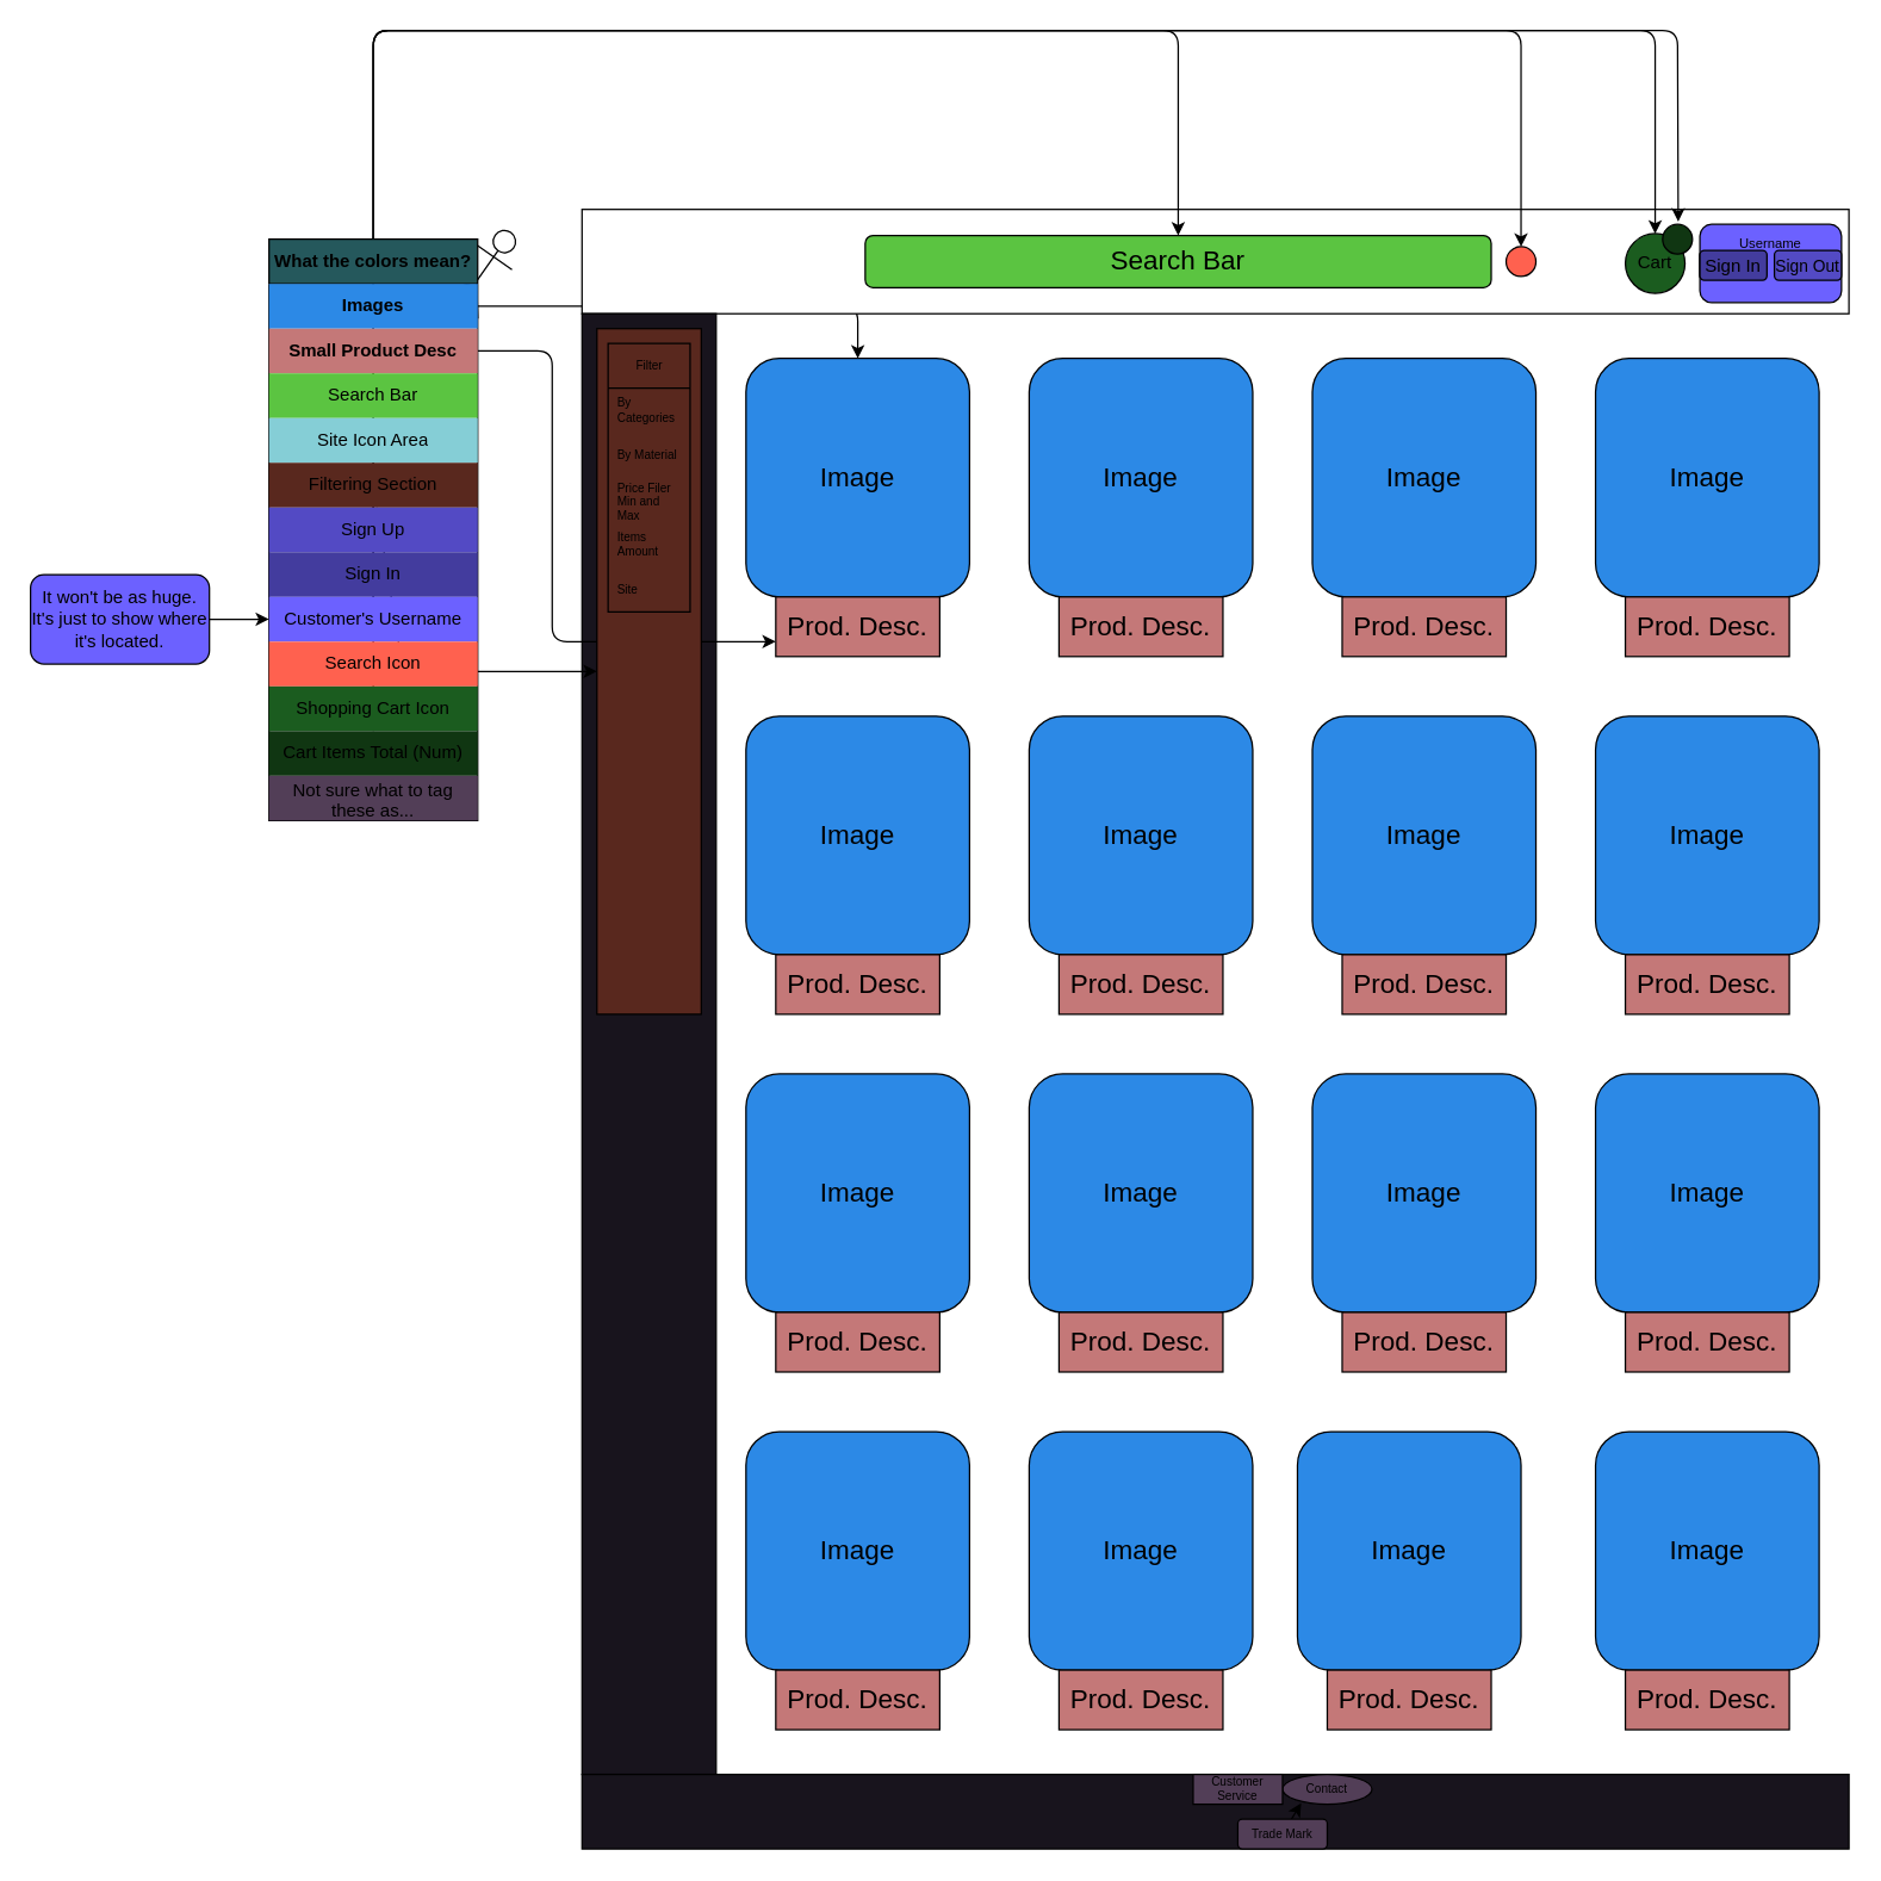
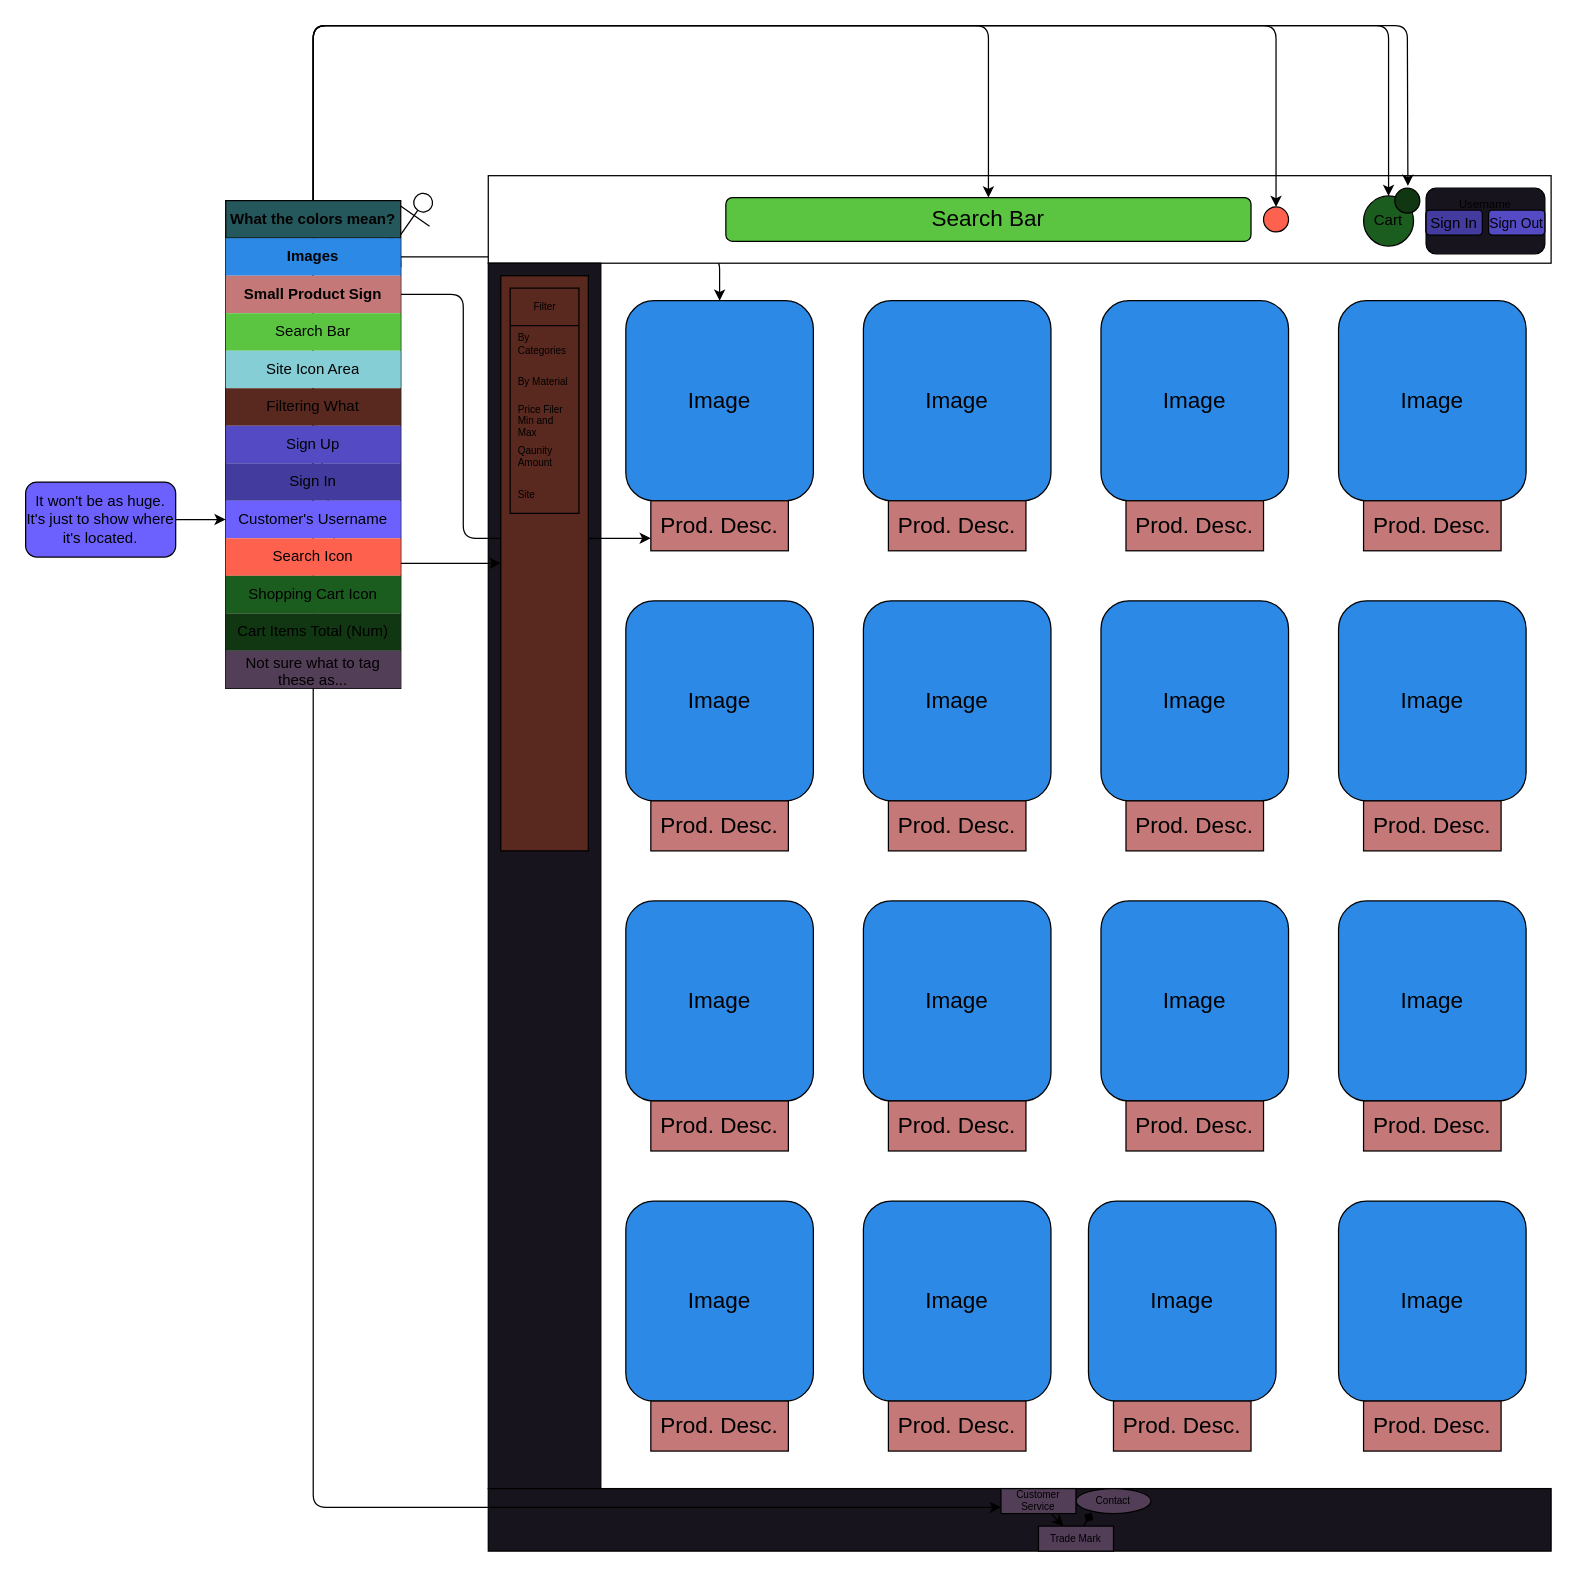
- <mxCell id="61" value="&lt;font style=&quot;font-size: 9px;&quot;&gt;Username&lt;br&gt;&lt;br&gt;&lt;/font&gt;&lt;br&gt;" style="rounded=1;whiteSpace=wrap;html=1;fillColor=#6C61FF;" vertex="1" parent="1"><mxGeometry x="1140" y="150" width="95" height="52.5" as="geometry" /></mxCell>
+ <mxCell id="61" value="&lt;font style=&quot;font-size: 9px;&quot;&gt;Username&lt;br&gt;&lt;br&gt;&lt;/font&gt;&lt;br&gt;" style="rounded=1;whiteSpace=wrap;html=1;fillColor=#18141d;" vertex="1" parent="1"><mxGeometry x="1140" y="150" width="95" height="52.5" as="geometry" /></mxCell>
- <mxCell id="30" value="&lt;b&gt;Small Product Desc&lt;/b&gt;" style="text;strokeColor=none;fillColor=#C47878;align=center;verticalAlign=middle;spacingLeft=4;spacingRight=4;overflow=hidden;points=[[0,0.5],[1,0.5]];portConstraint=eastwest;rotatable=0;whiteSpace=wrap;html=1;" vertex="1" parent="28"><mxGeometry y="60" width="140" height="30" as="geometry" /></mxCell>
+ <mxCell id="30" value="&lt;b&gt;Small Product Sign&lt;/b&gt;" style="text;strokeColor=none;fillColor=#C47878;align=center;verticalAlign=middle;spacingLeft=4;spacingRight=4;overflow=hidden;points=[[0,0.5],[1,0.5]];portConstraint=eastwest;rotatable=0;whiteSpace=wrap;html=1;" vertex="1" parent="28"><mxGeometry y="60" width="140" height="30" as="geometry" /></mxCell>
- <mxCell id="33" value="Filtering Section" style="text;strokeColor=none;fillColor=#59281E;align=center;verticalAlign=middle;spacingLeft=4;spacingRight=4;overflow=hidden;points=[[0,0.5],[1,0.5]];portConstraint=eastwest;rotatable=0;whiteSpace=wrap;html=1;" vertex="1" parent="28"><mxGeometry y="150" width="140" height="30" as="geometry" /></mxCell>
+ <mxCell id="33" value="Filtering What" style="text;strokeColor=none;fillColor=#59281E;align=center;verticalAlign=middle;spacingLeft=4;spacingRight=4;overflow=hidden;points=[[0,0.5],[1,0.5]];portConstraint=eastwest;rotatable=0;whiteSpace=wrap;html=1;" vertex="1" parent="28"><mxGeometry y="150" width="140" height="30" as="geometry" /></mxCell>
- <mxCell id="73" value="Items Amount" style="text;strokeColor=none;fillColor=none;align=left;verticalAlign=middle;spacingLeft=4;spacingRight=4;overflow=hidden;points=[[0,0.5],[1,0.5]];portConstraint=eastwest;rotatable=0;whiteSpace=wrap;html=1;fontSize=8;" vertex="1" parent="69"><mxGeometry y="120" width="55" height="30" as="geometry" /></mxCell>
+ <mxCell id="73" value="Qaunity Amount" style="text;strokeColor=none;fillColor=none;align=left;verticalAlign=middle;spacingLeft=4;spacingRight=4;overflow=hidden;points=[[0,0.5],[1,0.5]];portConstraint=eastwest;rotatable=0;whiteSpace=wrap;html=1;fontSize=8;" vertex="1" parent="69"><mxGeometry y="120" width="55" height="30" as="geometry" /></mxCell>
+ <mxCell id="80" style="edgeStyle=none;html=1;entryX=0;entryY=0.75;entryDx=0;entryDy=0;fontSize=8;fillColor=#59281E;" edge="1" parent="1" source="40" target="79"><mxGeometry relative="1" as="geometry"><Array as="points"><mxPoint x="250" y="1205" /></Array></mxGeometry></mxCell>
+ <mxCell id="78" style="edgeStyle=none;html=1;fontSize=8;fillColor=#59281E;" edge="1" parent="1" source="79" target="77"><mxGeometry relative="1" as="geometry" /></mxCell>
- <mxCell id="76" style="edgeStyle=none;html=1;entryX=0.208;entryY=0.963;entryDx=0;entryDy=0;entryPerimeter=0;fontSize=8;fillColor=#59281E;" edge="1" parent="1" source="77" target="75"><mxGeometry relative="1" as="geometry" /></mxCell>
+ <mxCell id="76" style="edgeStyle=none;html=1;entryX=0.208;entryY=0.963;entryDx=0;entryDy=0;entryPerimeter=0;fontSize=8;fillColor=#59281E;endArrow=diamond;" edge="1" parent="1" source="77" target="75"><mxGeometry relative="1" as="geometry" /></mxCell>
- <mxCell id="77" value="Trade Mark" style="whiteSpace=wrap;html=1;fontSize=8;fillColor=#523E57;rounded=1;" vertex="1" parent="1"><mxGeometry x="830" y="1220" width="60" height="20" as="geometry" /></mxCell>
+ <mxCell id="77" value="Trade Mark" style="rounded=0;whiteSpace=wrap;html=1;fontSize=8;fillColor=#523E57;" vertex="1" parent="1"><mxGeometry x="830" y="1220" width="60" height="20" as="geometry" /></mxCell>
